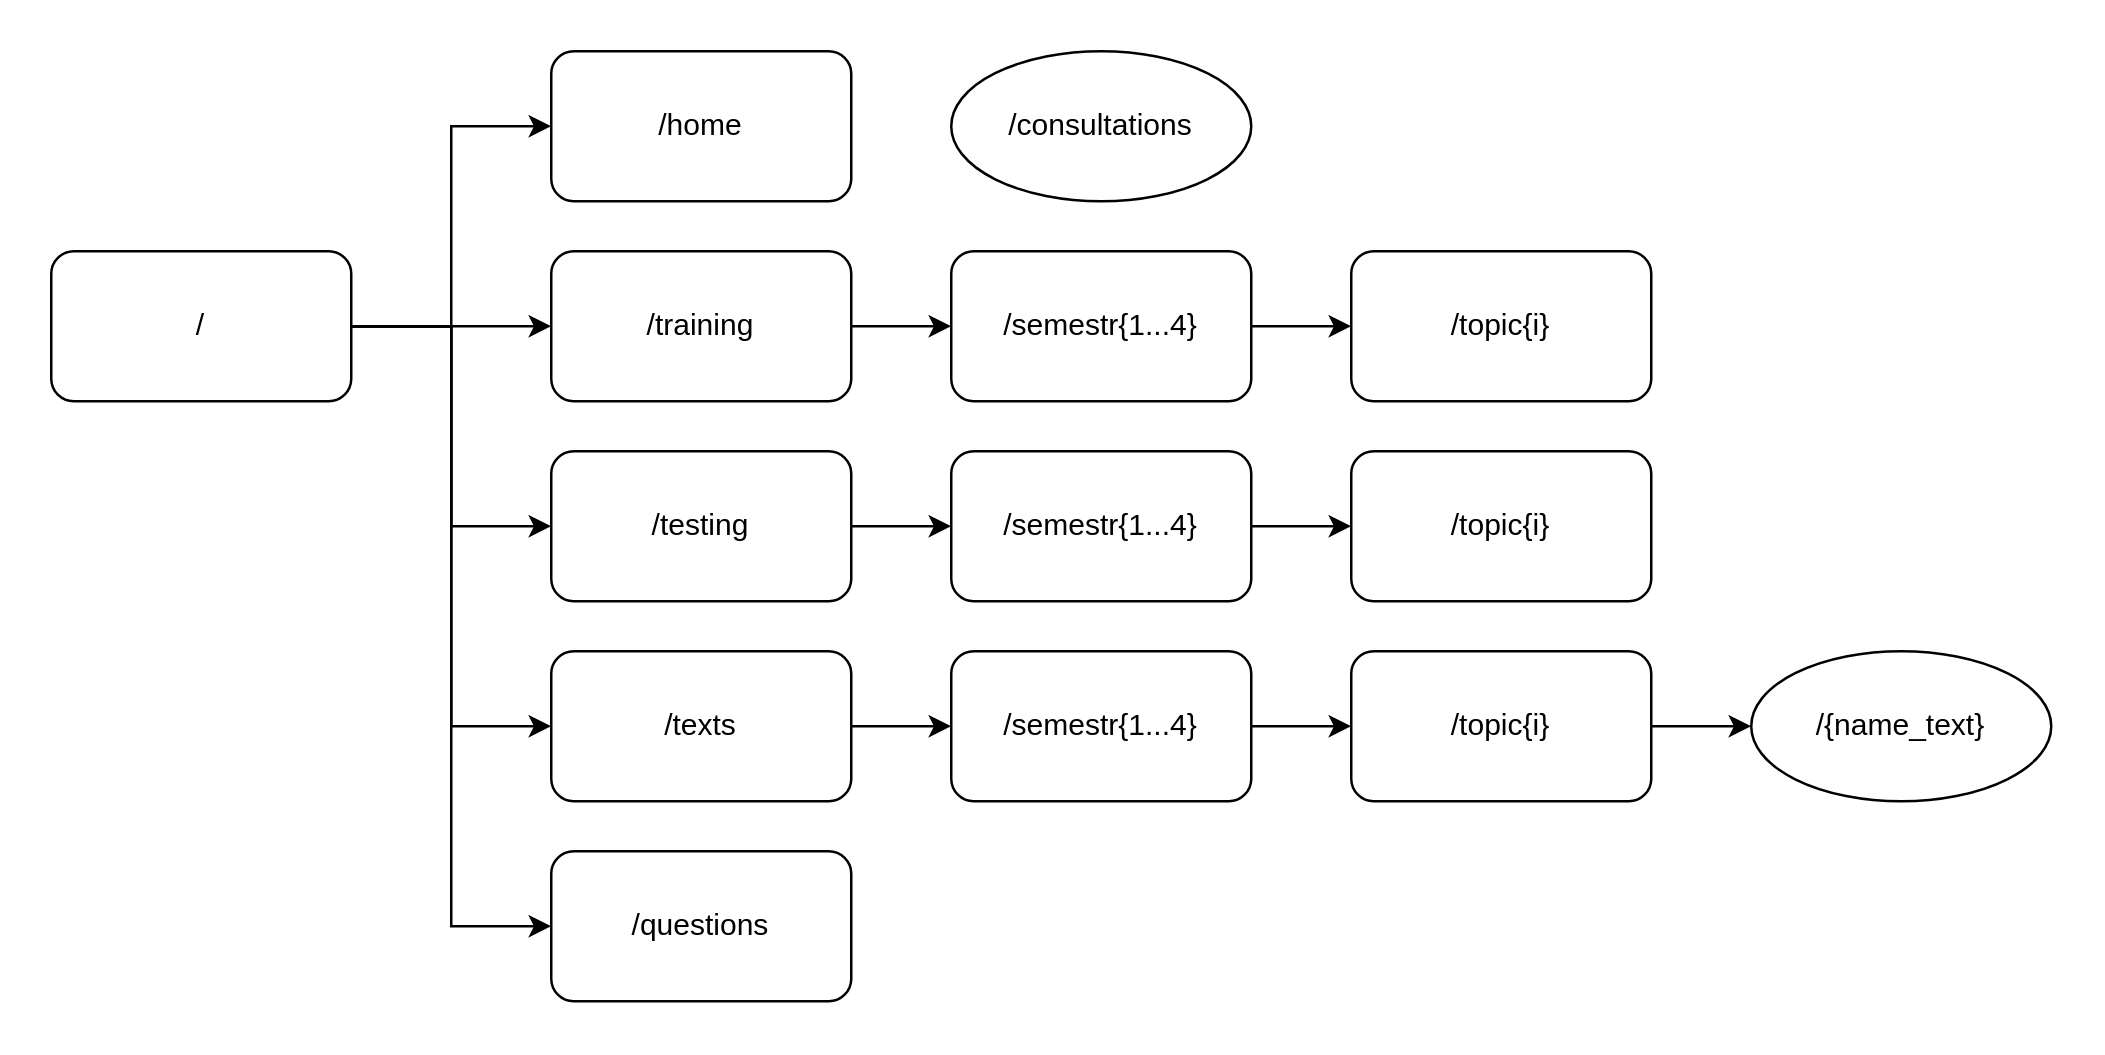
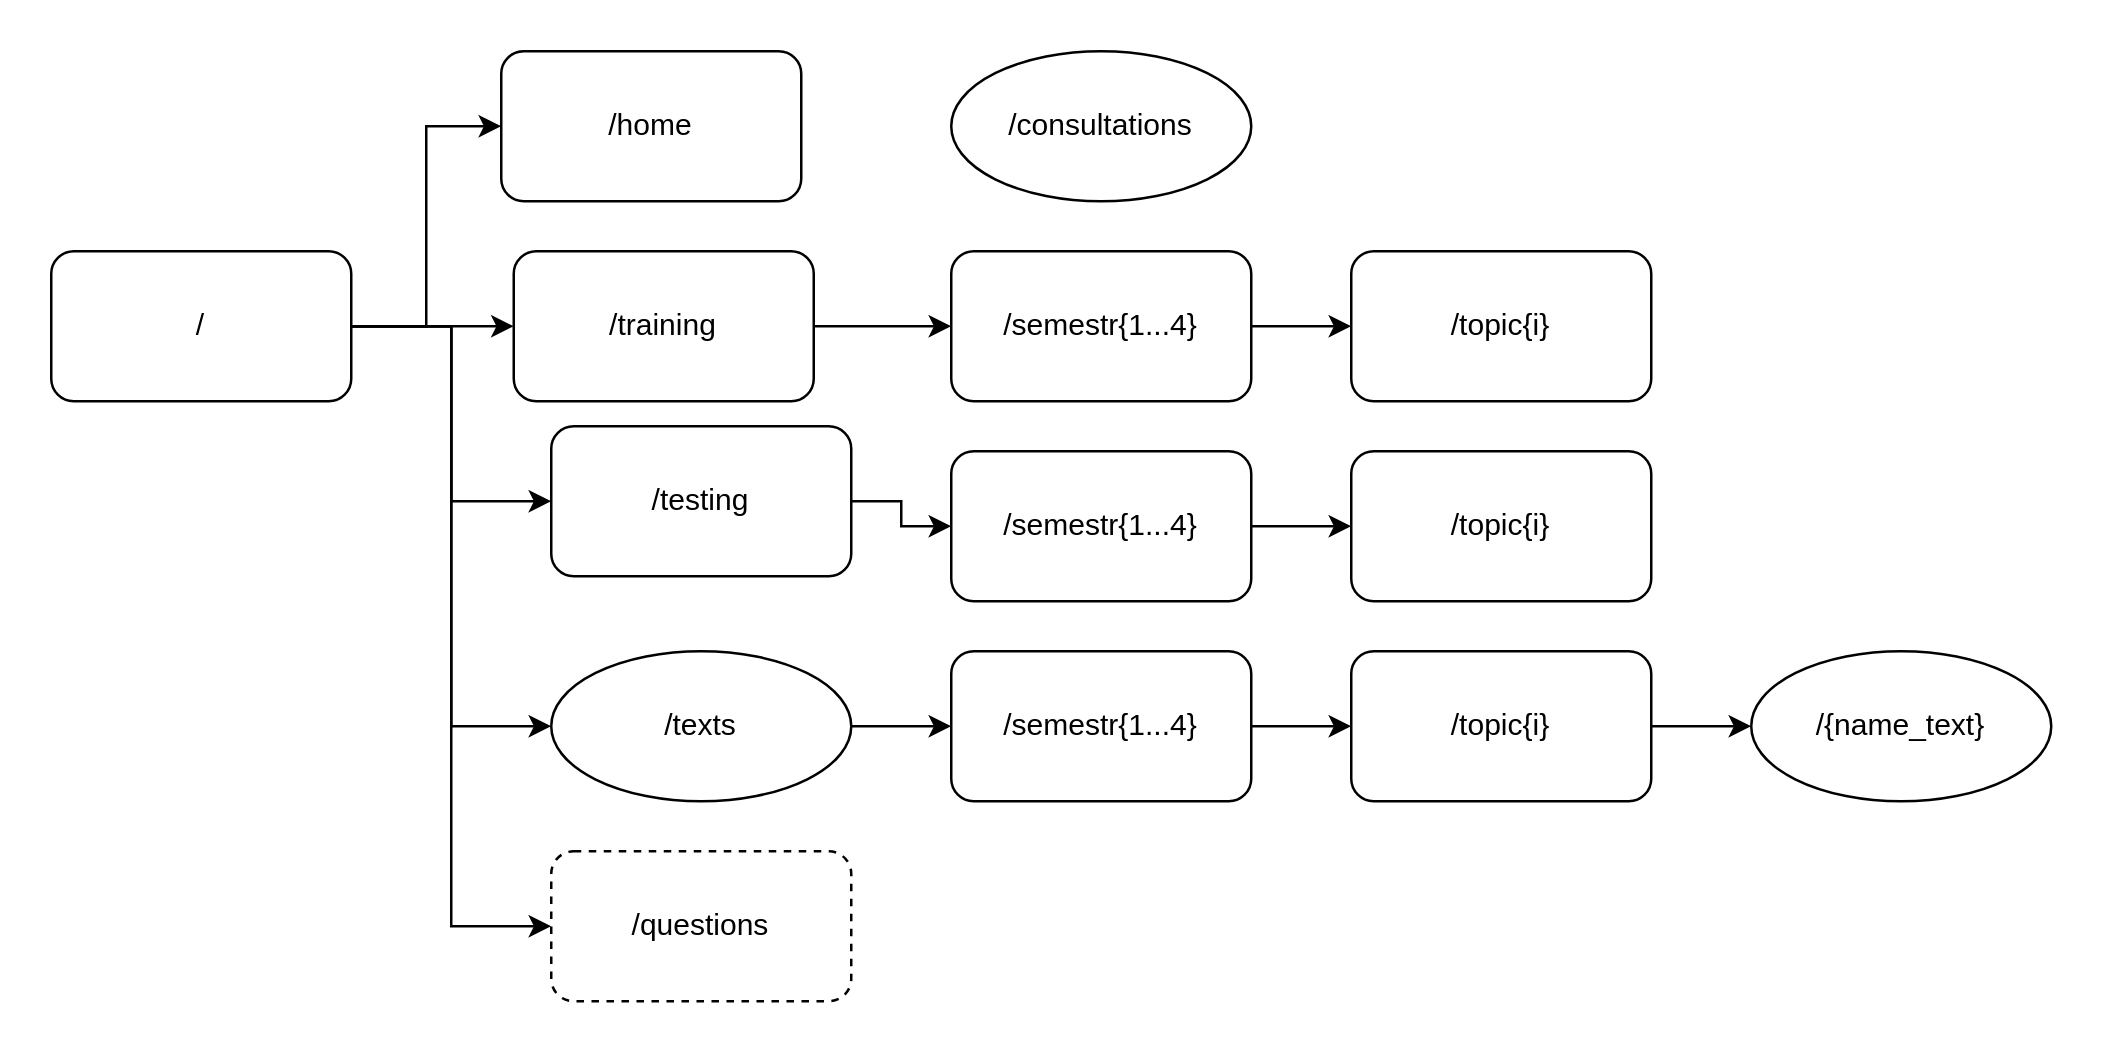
- <mxCell id="8" value="/home" style="rounded=1;whiteSpace=wrap;html=1;" vertex="1" parent="1"><mxGeometry x="220" y="20" width="120" height="60" as="geometry" /></mxCell>
+ <mxCell id="8" value="/home" style="rounded=1;whiteSpace=wrap;html=1;" vertex="1" parent="1"><mxGeometry x="200" y="20" width="120" height="60" as="geometry" /></mxCell>
- <mxCell id="10" value="/training" style="rounded=1;whiteSpace=wrap;html=1;" vertex="1" parent="1"><mxGeometry x="220" y="100" width="120" height="60" as="geometry" /></mxCell>
+ <mxCell id="10" value="/training" style="rounded=1;whiteSpace=wrap;html=1;" vertex="1" parent="1"><mxGeometry x="205" y="100" width="120" height="60" as="geometry" /></mxCell>
- <mxCell id="12" value="/testing" style="rounded=1;whiteSpace=wrap;html=1;" vertex="1" parent="1"><mxGeometry x="220" y="180" width="120" height="60" as="geometry" /></mxCell>
+ <mxCell id="12" value="/testing" style="rounded=1;whiteSpace=wrap;html=1;" vertex="1" parent="1"><mxGeometry x="220" y="170" width="120" height="60" as="geometry" /></mxCell>
- <mxCell id="14" value="/texts" style="rounded=1;whiteSpace=wrap;html=1;" vertex="1" parent="1"><mxGeometry x="220" y="260" width="120" height="60" as="geometry" /></mxCell>
+ <mxCell id="14" value="/texts" style="ellipse;whiteSpace=wrap;html=1;" vertex="1" parent="1"><mxGeometry x="220" y="260" width="120" height="60" as="geometry" /></mxCell>
- <mxCell id="15" value="/questions" style="rounded=1;whiteSpace=wrap;html=1;" vertex="1" parent="1"><mxGeometry x="220" y="340" width="120" height="60" as="geometry" /></mxCell>
+ <mxCell id="15" value="/questions" style="rounded=1;whiteSpace=wrap;html=1;dashed=1;" vertex="1" parent="1"><mxGeometry x="220" y="340" width="120" height="60" as="geometry" /></mxCell>
